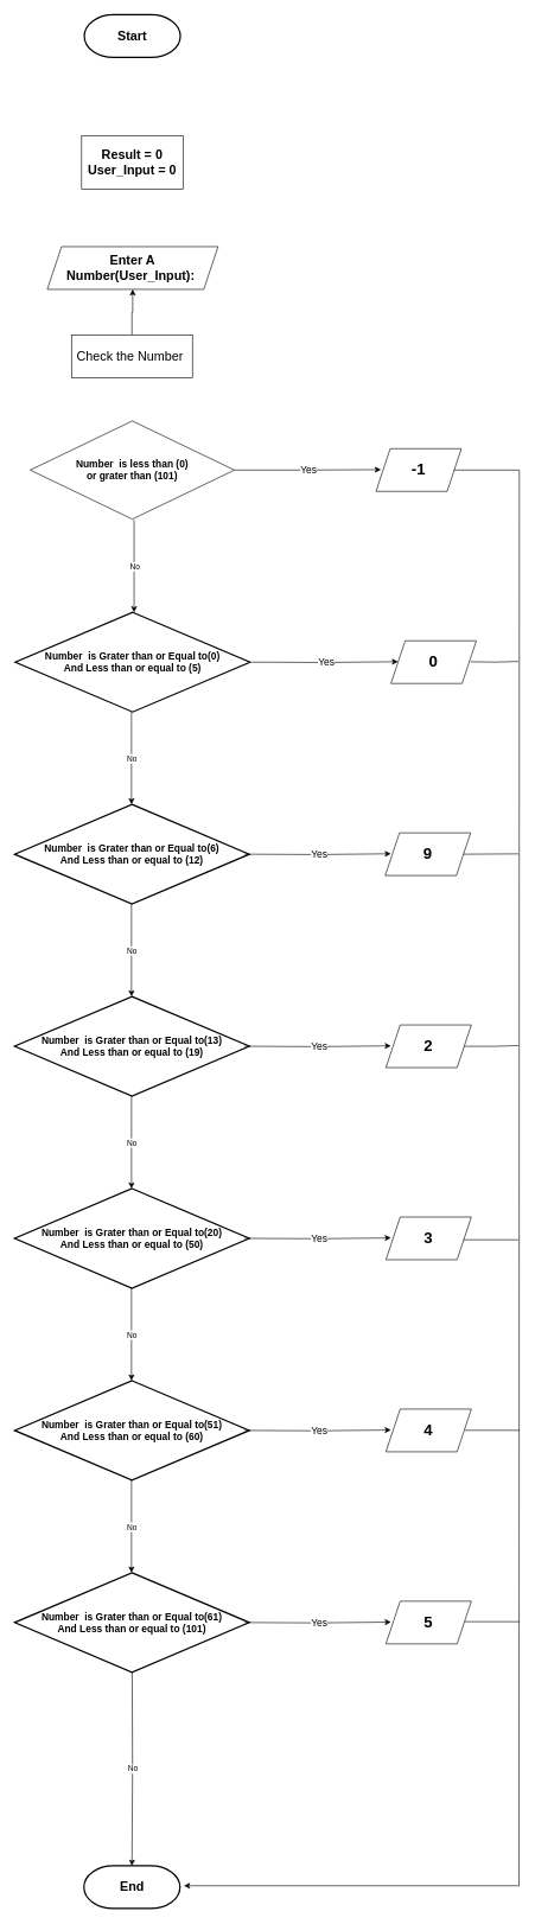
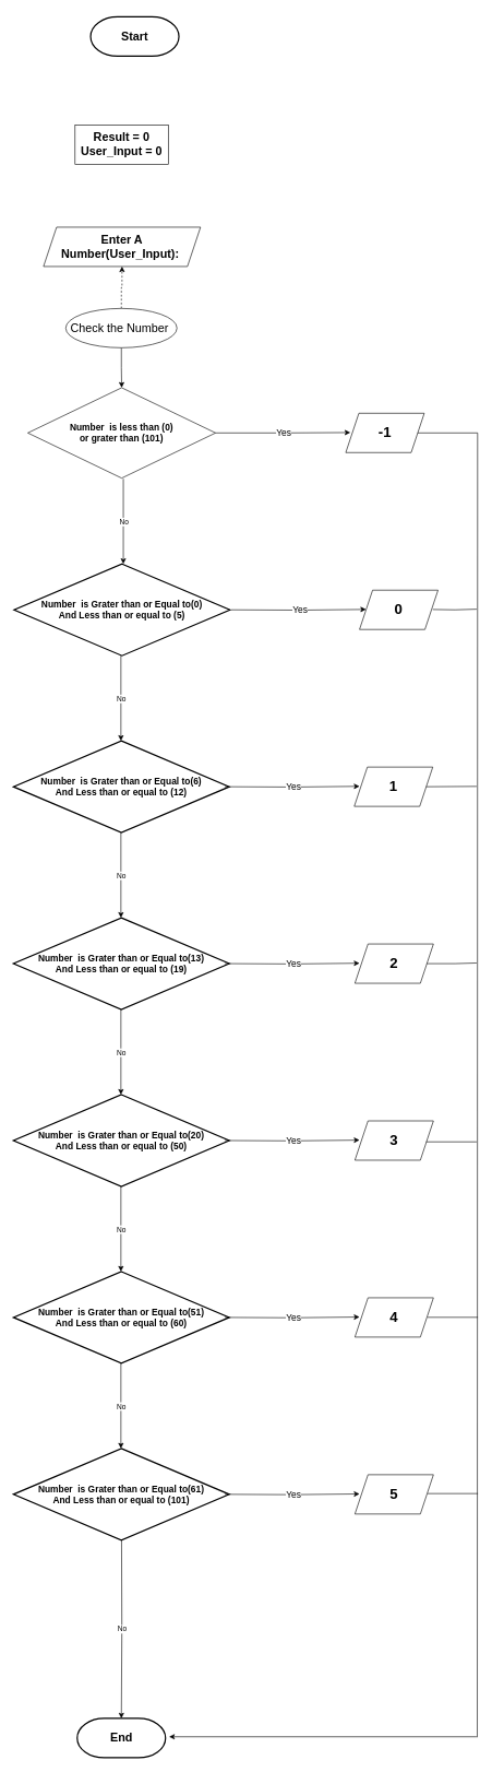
- <mxCell id="2" value="&lt;font style=&quot;font-size: 18px;&quot;&gt;&lt;b&gt;Start&lt;/b&gt;&lt;/font&gt;" style="strokeWidth=2;html=1;shape=mxgraph.flowchart.terminator;whiteSpace=wrap;" vertex="1" parent="1"><mxGeometry x="118" y="20" width="135" height="60" as="geometry" /></mxCell>
+ <mxCell id="2" value="&lt;font style=&quot;font-size: 18px;&quot;&gt;&lt;b&gt;Start&lt;/b&gt;&lt;/font&gt;" style="strokeWidth=2;html=1;shape=mxgraph.flowchart.terminator;whiteSpace=wrap;" vertex="1" parent="1"><mxGeometry x="138" y="25" width="135" height="60" as="geometry" /></mxCell>
- <mxCell id="3" value="&lt;b&gt;&lt;font style=&quot;font-size: 18px;&quot;&gt;Result = 0&lt;br&gt;User_Input = 0&lt;/font&gt;&lt;/b&gt;" style="rounded=0;whiteSpace=wrap;html=1;" vertex="1" parent="1"><mxGeometry x="114.25" y="190" width="142.5" height="75" as="geometry" /></mxCell>
+ <mxCell id="3" value="&lt;b&gt;&lt;font style=&quot;font-size: 18px;&quot;&gt;Result = 0&lt;br&gt;User_Input = 0&lt;/font&gt;&lt;/b&gt;" style="rounded=0;whiteSpace=wrap;html=1;" vertex="1" parent="1"><mxGeometry x="114.25" y="190" width="142.5" height="60" as="geometry" /></mxCell>
- <mxCell id="5" value="" style="edgeStyle=orthogonalEdgeStyle;rounded=0;orthogonalLoop=1;jettySize=auto;html=1;" edge="1" parent="1" source="7" target="4"><mxGeometry relative="1" as="geometry" /></mxCell>
+ <mxCell id="5" value="" style="edgeStyle=orthogonalEdgeStyle;rounded=0;orthogonalLoop=1;jettySize=auto;html=1;dashed=1;" edge="1" parent="1" source="7" target="4"><mxGeometry relative="1" as="geometry" /></mxCell>
- <mxCell id="7" value="&lt;font style=&quot;font-size: 18px;&quot;&gt;Check the Number&amp;nbsp;&lt;/font&gt;" style="rounded=0;whiteSpace=wrap;html=1;" vertex="1" parent="1"><mxGeometry x="100" y="470" width="170" height="60" as="geometry" /></mxCell>
+ <mxCell id="7" value="&lt;font style=&quot;font-size: 18px;&quot;&gt;Check the Number&amp;nbsp;&lt;/font&gt;" style="ellipse;whiteSpace=wrap;html=1;" vertex="1" parent="1"><mxGeometry x="100" y="470" width="170" height="60" as="geometry" /></mxCell>
+ <mxCell id="6" value="" style="edgeStyle=orthogonalEdgeStyle;rounded=0;orthogonalLoop=1;jettySize=auto;html=1;" edge="1" parent="1" source="7" target="8"><mxGeometry relative="1" as="geometry" /></mxCell>
- <mxCell id="26" value="&lt;b&gt;&lt;font style=&quot;font-size: 22px;&quot;&gt;9&lt;/font&gt;&lt;/b&gt;" style="shape=parallelogram;perimeter=parallelogramPerimeter;whiteSpace=wrap;html=1;fixedSize=1;" vertex="1" parent="1"><mxGeometry x="541" y="1170" width="120" height="60" as="geometry" /></mxCell>
+ <mxCell id="26" value="&lt;b&gt;&lt;font style=&quot;font-size: 22px;&quot;&gt;1&lt;/font&gt;&lt;/b&gt;" style="shape=parallelogram;perimeter=parallelogramPerimeter;whiteSpace=wrap;html=1;fixedSize=1;" vertex="1" parent="1"><mxGeometry x="541" y="1170" width="120" height="60" as="geometry" /></mxCell>
